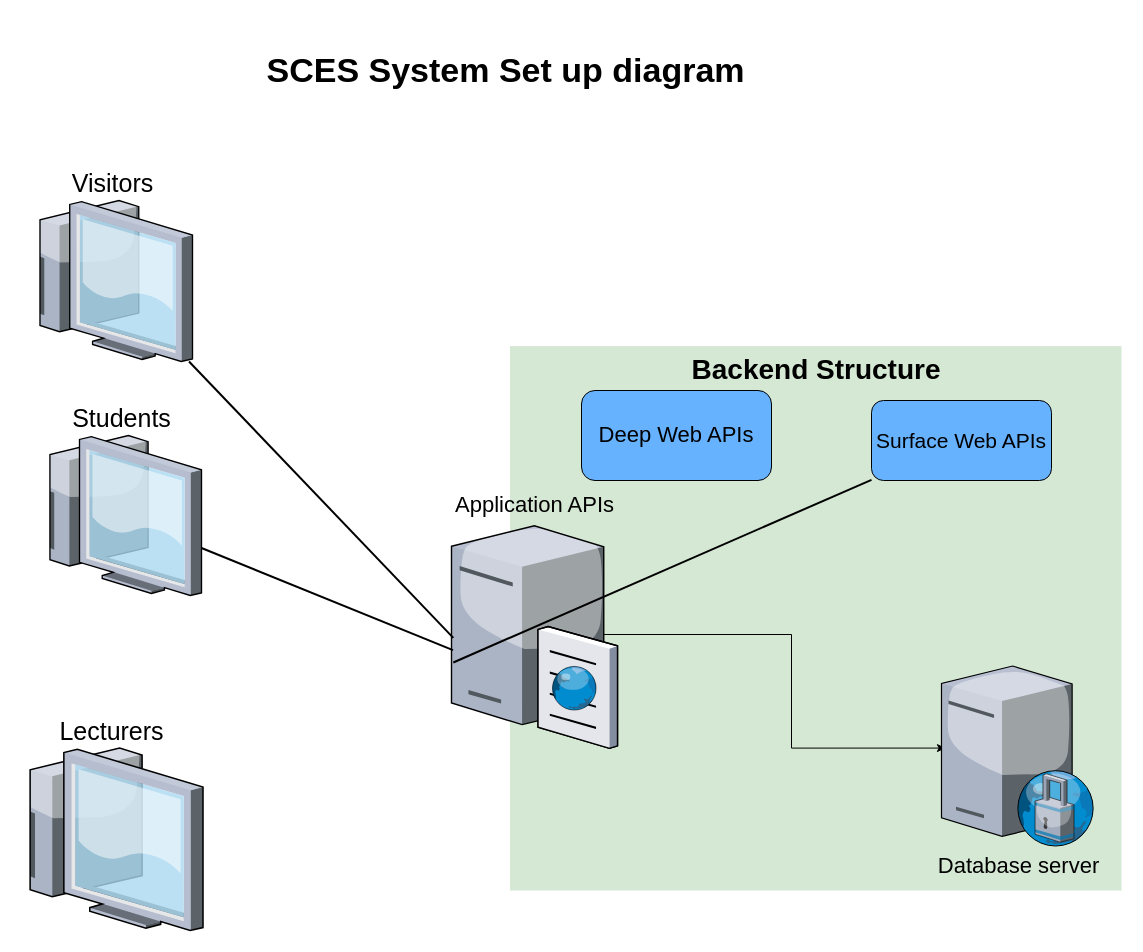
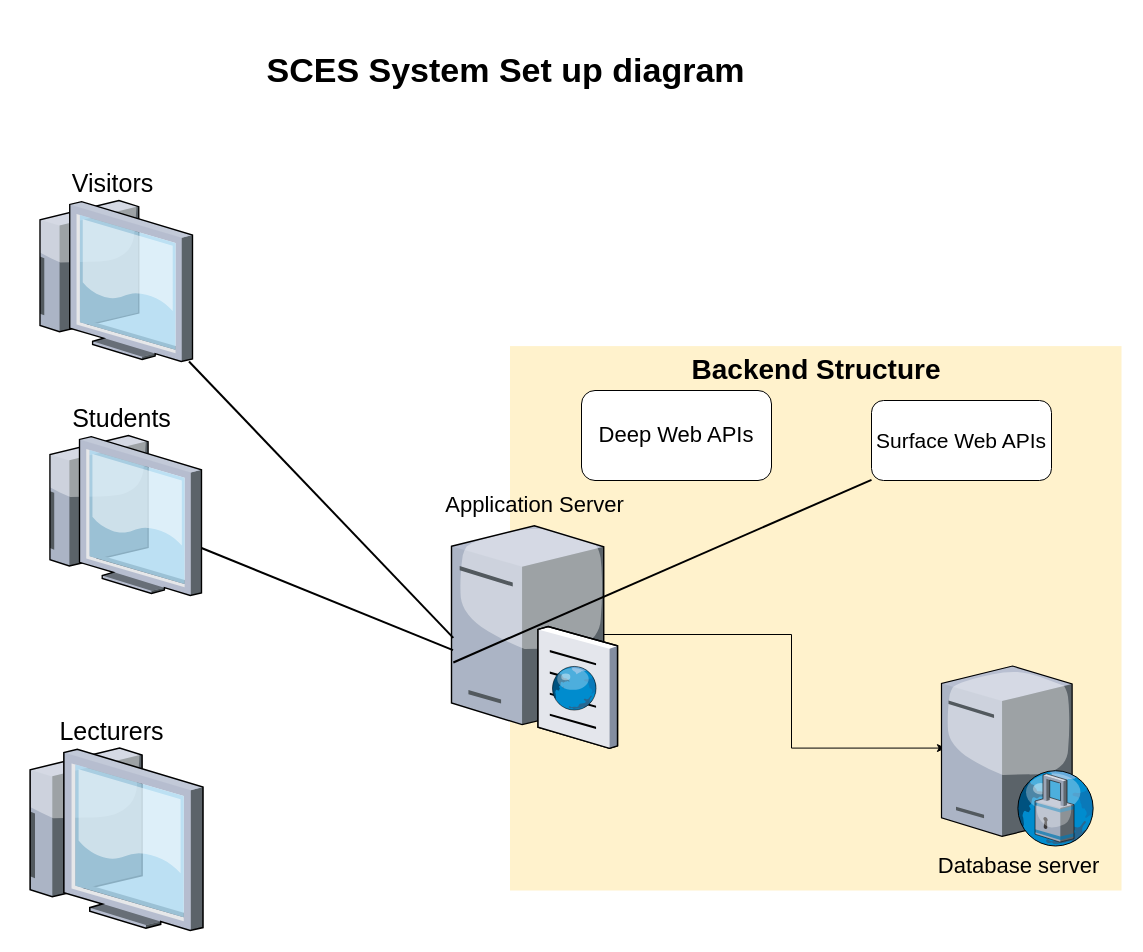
- <mxCell id="13" value="&lt;font style=&quot;font-size: 22px&quot;&gt;Deep Web APIs&lt;/font&gt;" style="rounded=1;whiteSpace=wrap;html=1;fillColor=#66b2ff;" vertex="1" parent="1"><mxGeometry x="581" y="390" width="190" height="90" as="geometry" /></mxCell>
+ <mxCell id="13" value="&lt;font style=&quot;font-size: 22px&quot;&gt;Deep Web APIs&lt;/font&gt;" style="rounded=1;whiteSpace=wrap;html=1;" vertex="1" parent="1"><mxGeometry x="581" y="390" width="190" height="90" as="geometry" /></mxCell>
- <mxCell id="14" value="&lt;font style=&quot;font-size: 21px&quot;&gt;Surface Web APIs&lt;/font&gt;" style="rounded=1;whiteSpace=wrap;html=1;fillColor=#66b2ff;" vertex="1" parent="1"><mxGeometry x="871" y="400" width="180" height="80" as="geometry" /></mxCell>
+ <mxCell id="14" value="&lt;font style=&quot;font-size: 21px&quot;&gt;Surface Web APIs&lt;/font&gt;" style="rounded=1;whiteSpace=wrap;html=1;" vertex="1" parent="1"><mxGeometry x="871" y="400" width="180" height="80" as="geometry" /></mxCell>
- <mxCell id="4" value="&lt;font style=&quot;font-size: 22px&quot;&gt;Application APIs&lt;/font&gt;" style="verticalLabelPosition=top;aspect=fixed;html=1;verticalAlign=bottom;strokeColor=none;shape=mxgraph.citrix.cache_server;fillColor=#66B2FF;gradientColor=#0066CC;fontSize=14;labelPosition=center;align=center;" parent="1" vertex="1"><mxGeometry x="451" y="520" width="165.67" height="227.5" as="geometry" /></mxCell>
+ <mxCell id="4" value="&lt;font style=&quot;font-size: 22px&quot;&gt;Application Server&lt;/font&gt;" style="verticalLabelPosition=top;aspect=fixed;html=1;verticalAlign=bottom;strokeColor=none;shape=mxgraph.citrix.cache_server;fillColor=#66B2FF;gradientColor=#0066CC;fontSize=14;labelPosition=center;align=center;" parent="1" vertex="1"><mxGeometry x="451" y="520" width="165.67" height="227.5" as="geometry" /></mxCell>
- <mxCell id="2" value="&lt;b&gt;&lt;font style=&quot;font-size: 28px&quot;&gt;Backend Structure&lt;/font&gt;&lt;/b&gt;" style="whiteSpace=wrap;html=1;fillColor=#d5e8d4;fontSize=14;strokeColor=none;verticalAlign=top;" parent="1" vertex="1"><mxGeometry x="509.5" y="345.59" width="611.5" height="544.41" as="geometry" /></mxCell>
+ <mxCell id="2" value="&lt;b&gt;&lt;font style=&quot;font-size: 28px&quot;&gt;Backend Structure&lt;/font&gt;&lt;/b&gt;" style="whiteSpace=wrap;html=1;fillColor=#fff2cc;fontSize=14;strokeColor=none;verticalAlign=top;" parent="1" vertex="1"><mxGeometry x="509.5" y="345.59" width="611.5" height="544.41" as="geometry" /></mxCell>
